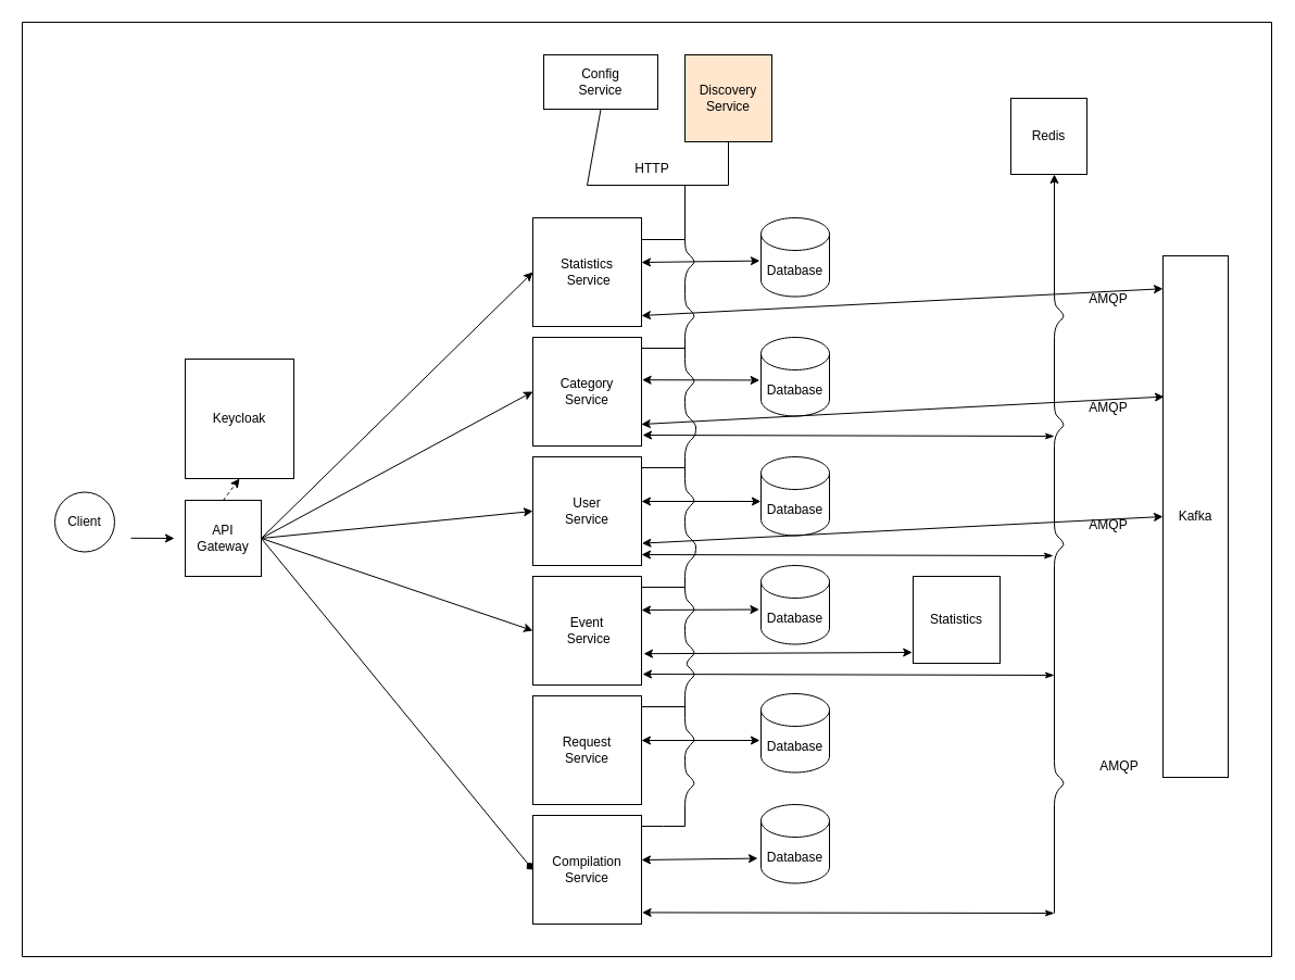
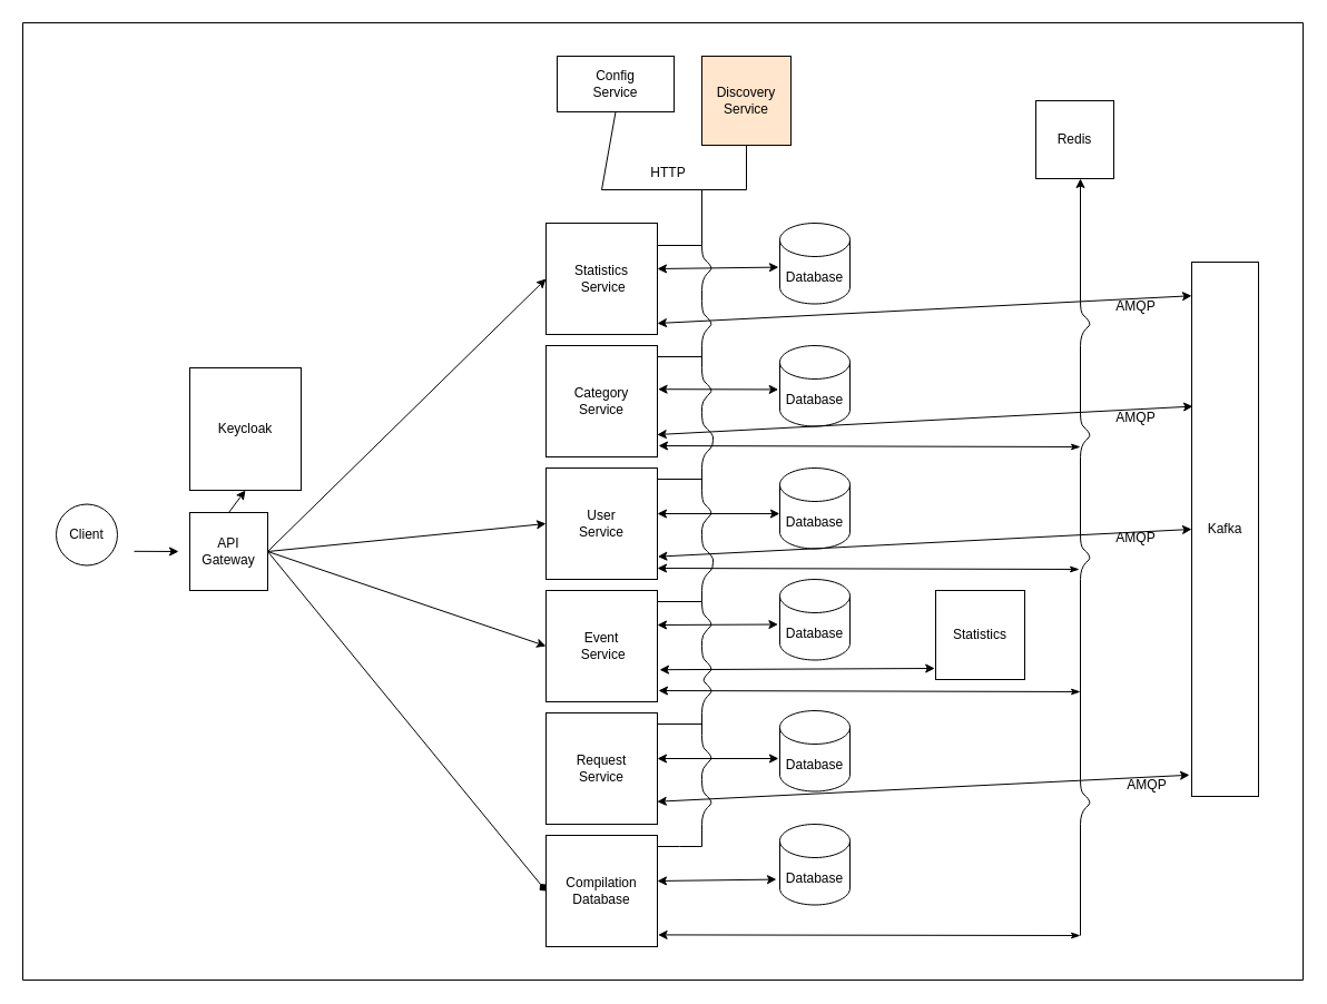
- <mxCell id="13" value="" style="endArrow=classic;html=1;rounded=0;entryX=0;entryY=0.5;entryDx=0;entryDy=0;exitX=1;exitY=0.5;exitDx=0;exitDy=0;" parent="1" source="3" target="8" edge="1"><mxGeometry width="50" height="50" relative="1" as="geometry"><mxPoint x="310" y="600" as="sourcePoint" /><mxPoint x="360" y="550" as="targetPoint" /></mxGeometry></mxCell>
- <mxCell id="18" value="" style="endArrow=classic;html=1;rounded=0;entryX=0.5;entryY=1;entryDx=0;entryDy=0;exitX=0.5;exitY=0;exitDx=0;exitDy=0;dashed=1;" parent="1" source="3" target="17" edge="1"><mxGeometry width="50" height="50" relative="1" as="geometry"><mxPoint x="30" y="410" as="sourcePoint" /><mxPoint x="80" y="360" as="targetPoint" /></mxGeometry></mxCell>
+ <mxCell id="18" value="" style="endArrow=classic;html=1;rounded=0;entryX=0.5;entryY=1;entryDx=0;entryDy=0;exitX=0.5;exitY=0;exitDx=0;exitDy=0;" parent="1" source="3" target="17" edge="1"><mxGeometry width="50" height="50" relative="1" as="geometry"><mxPoint x="30" y="410" as="sourcePoint" /><mxPoint x="80" y="360" as="targetPoint" /></mxGeometry></mxCell>
+ <mxCell id="32" value="" style="endArrow=classic;html=1;rounded=0;entryX=-0.033;entryY=0.96;entryDx=0;entryDy=0;entryPerimeter=0;exitX=0.998;exitY=0.797;exitDx=0;exitDy=0;exitPerimeter=0;startArrow=classic;startFill=1;" parent="1" source="6" target="26" edge="1"><mxGeometry width="50" height="50" relative="1" as="geometry"><mxPoint x="580" y="720" as="sourcePoint" /><mxPoint x="800" y="720" as="targetPoint" /></mxGeometry></mxCell>
- <mxCell id="7" value="&lt;div&gt;Compilation&lt;/div&gt;&lt;div&gt;Service&lt;/div&gt;" style="whiteSpace=wrap;html=1;aspect=fixed;" parent="1" vertex="1"><mxGeometry x="490" y="750" width="100" height="100" as="geometry" /></mxCell>
+ <mxCell id="7" value="&lt;div&gt;Compilation&lt;/div&gt;&lt;div&gt;Database&lt;/div&gt;" style="whiteSpace=wrap;html=1;aspect=fixed;" parent="1" vertex="1"><mxGeometry x="490" y="750" width="100" height="100" as="geometry" /></mxCell>
